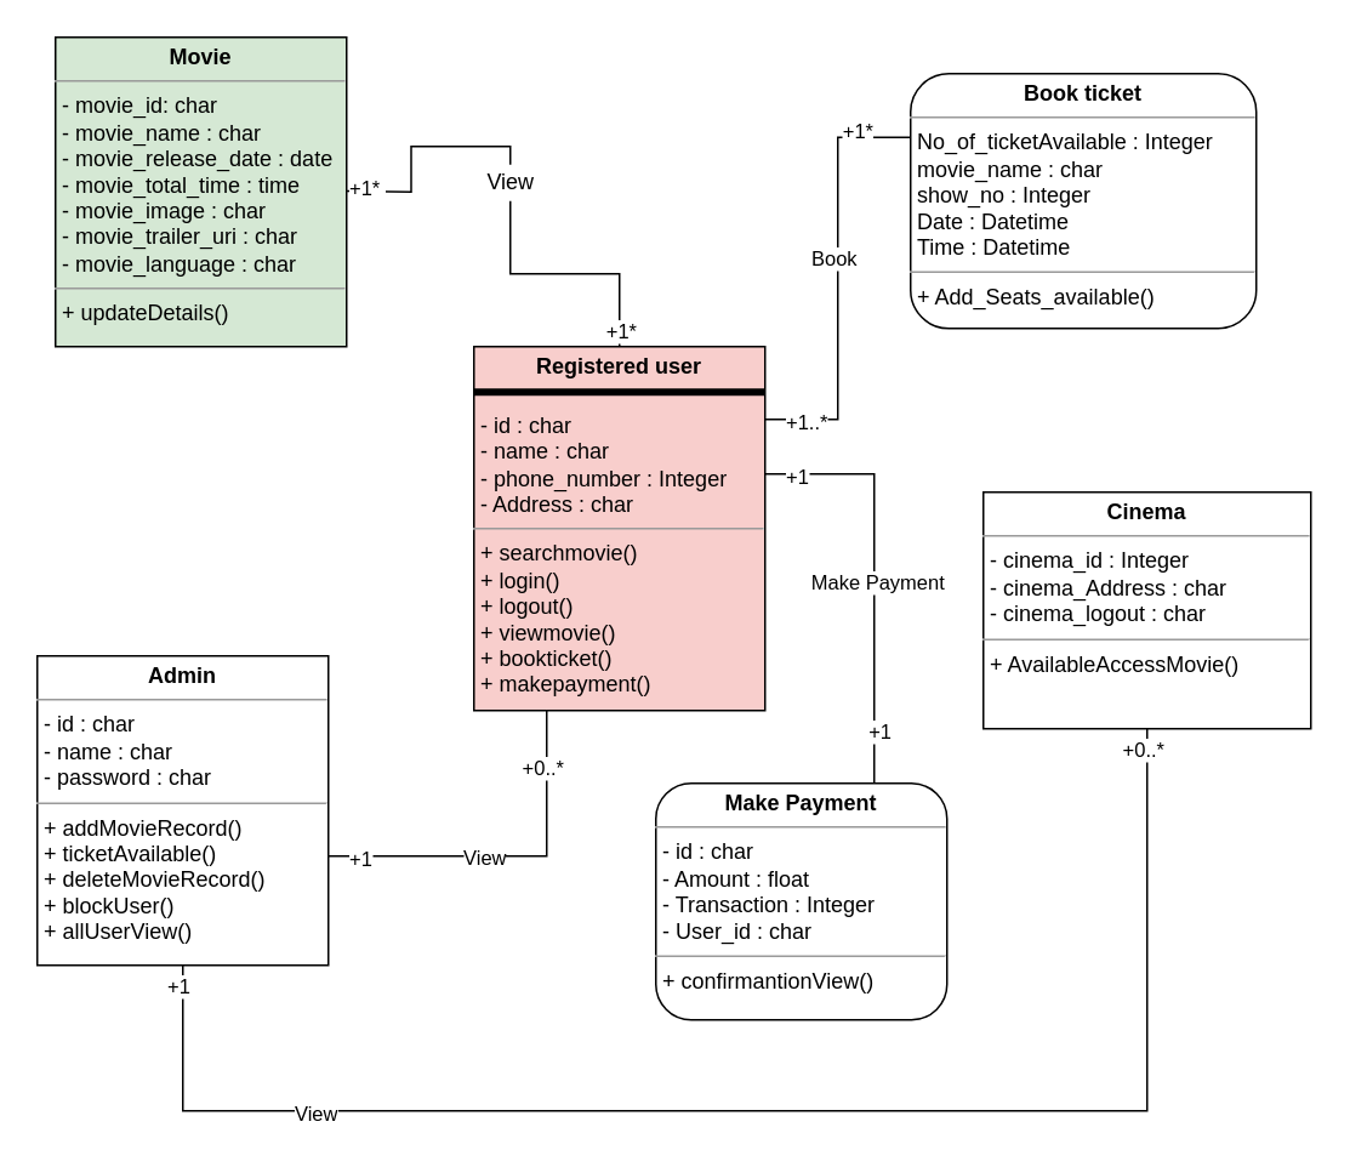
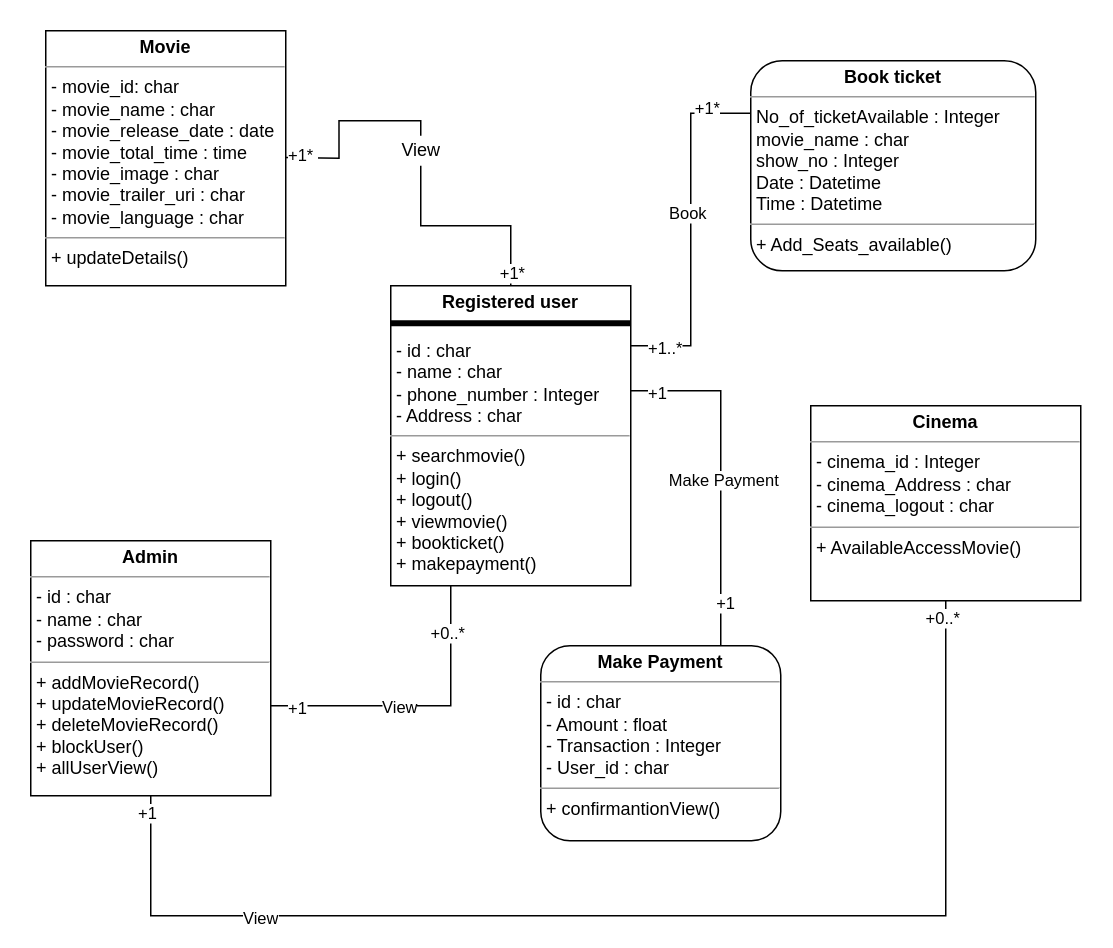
- <mxCell id="2" value="&lt;p style=&quot;margin: 0px ; margin-top: 4px ; text-align: center&quot;&gt;&lt;b&gt;Movie&lt;/b&gt;&lt;/p&gt;&lt;hr size=&quot;1&quot;&gt;&lt;p style=&quot;margin: 0px ; margin-left: 4px&quot;&gt;- movie_id: char&lt;/p&gt;&lt;p style=&quot;margin: 0px ; margin-left: 4px&quot;&gt;- movie_name : char&lt;/p&gt;&lt;p style=&quot;margin: 0px ; margin-left: 4px&quot;&gt;- movie_release_date : date&lt;/p&gt;&lt;p style=&quot;margin: 0px ; margin-left: 4px&quot;&gt;- movie_total_time : time&lt;/p&gt;&lt;p style=&quot;margin: 0px ; margin-left: 4px&quot;&gt;- movie_image : char&lt;/p&gt;&lt;p style=&quot;margin: 0px ; margin-left: 4px&quot;&gt;- movie_trailer_uri : char&lt;/p&gt;&lt;p style=&quot;margin: 0px ; margin-left: 4px&quot;&gt;- movie_language : char&lt;/p&gt;&lt;hr size=&quot;1&quot;&gt;&lt;p style=&quot;margin: 0px ; margin-left: 4px&quot;&gt;+ updateDetails()&lt;/p&gt;" style="verticalAlign=top;align=left;overflow=fill;fontSize=12;fontFamily=Helvetica;html=1;fillColor=#d5e8d4;" vertex="1" parent="1"><mxGeometry x="30" y="20" width="160" height="170" as="geometry" /></mxCell>
+ <mxCell id="2" value="&lt;p style=&quot;margin: 0px ; margin-top: 4px ; text-align: center&quot;&gt;&lt;b&gt;Movie&lt;/b&gt;&lt;/p&gt;&lt;hr size=&quot;1&quot;&gt;&lt;p style=&quot;margin: 0px ; margin-left: 4px&quot;&gt;- movie_id: char&lt;/p&gt;&lt;p style=&quot;margin: 0px ; margin-left: 4px&quot;&gt;- movie_name : char&lt;/p&gt;&lt;p style=&quot;margin: 0px ; margin-left: 4px&quot;&gt;- movie_release_date : date&lt;/p&gt;&lt;p style=&quot;margin: 0px ; margin-left: 4px&quot;&gt;- movie_total_time : time&lt;/p&gt;&lt;p style=&quot;margin: 0px ; margin-left: 4px&quot;&gt;- movie_image : char&lt;/p&gt;&lt;p style=&quot;margin: 0px ; margin-left: 4px&quot;&gt;- movie_trailer_uri : char&lt;/p&gt;&lt;p style=&quot;margin: 0px ; margin-left: 4px&quot;&gt;- movie_language : char&lt;/p&gt;&lt;hr size=&quot;1&quot;&gt;&lt;p style=&quot;margin: 0px ; margin-left: 4px&quot;&gt;+ updateDetails()&lt;/p&gt;" style="verticalAlign=top;align=left;overflow=fill;fontSize=12;fontFamily=Helvetica;html=1;" vertex="1" parent="1"><mxGeometry x="30" y="20" width="160" height="170" as="geometry" /></mxCell>
- <mxCell id="3" value="&lt;p style=&quot;margin: 0px ; margin-top: 4px ; text-align: center&quot;&gt;&lt;b&gt;Registered user&lt;/b&gt;&lt;/p&gt;&lt;p style=&quot;margin: 0px ; margin-top: 4px ; text-align: center&quot;&gt;&lt;b&gt;&lt;br&gt;&lt;/b&gt;&lt;/p&gt;&lt;p style=&quot;margin: 0px 0px 0px 4px&quot;&gt;- id : char&lt;/p&gt;&lt;p style=&quot;margin: 0px 0px 0px 4px&quot;&gt;- name : char&lt;/p&gt;&lt;p style=&quot;margin: 0px 0px 0px 4px&quot;&gt;- phone_number : Integer&lt;/p&gt;&lt;p style=&quot;margin: 0px 0px 0px 4px&quot;&gt;- Address : char&lt;/p&gt;&lt;hr size=&quot;1&quot;&gt;&lt;p style=&quot;margin: 0px ; margin-left: 4px&quot;&gt;+ searchmovie()&lt;/p&gt;&lt;p style=&quot;margin: 0px ; margin-left: 4px&quot;&gt;+ login()&lt;/p&gt;&lt;p style=&quot;margin: 0px ; margin-left: 4px&quot;&gt;+ logout()&lt;/p&gt;&lt;p style=&quot;margin: 0px ; margin-left: 4px&quot;&gt;+ viewmovie()&lt;/p&gt;&lt;p style=&quot;margin: 0px ; margin-left: 4px&quot;&gt;+ bookticket()&lt;/p&gt;&lt;p style=&quot;margin: 0px ; margin-left: 4px&quot;&gt;+ makepayment()&lt;/p&gt;" style="verticalAlign=top;align=left;overflow=fill;fontSize=12;fontFamily=Helvetica;html=1;fillColor=#f8cecc;" vertex="1" parent="1"><mxGeometry x="260" y="190" width="160" height="200" as="geometry" /></mxCell>
+ <mxCell id="3" value="&lt;p style=&quot;margin: 0px ; margin-top: 4px ; text-align: center&quot;&gt;&lt;b&gt;Registered user&lt;/b&gt;&lt;/p&gt;&lt;p style=&quot;margin: 0px ; margin-top: 4px ; text-align: center&quot;&gt;&lt;b&gt;&lt;br&gt;&lt;/b&gt;&lt;/p&gt;&lt;p style=&quot;margin: 0px 0px 0px 4px&quot;&gt;- id : char&lt;/p&gt;&lt;p style=&quot;margin: 0px 0px 0px 4px&quot;&gt;- name : char&lt;/p&gt;&lt;p style=&quot;margin: 0px 0px 0px 4px&quot;&gt;- phone_number : Integer&lt;/p&gt;&lt;p style=&quot;margin: 0px 0px 0px 4px&quot;&gt;- Address : char&lt;/p&gt;&lt;hr size=&quot;1&quot;&gt;&lt;p style=&quot;margin: 0px ; margin-left: 4px&quot;&gt;+ searchmovie()&lt;/p&gt;&lt;p style=&quot;margin: 0px ; margin-left: 4px&quot;&gt;+ login()&lt;/p&gt;&lt;p style=&quot;margin: 0px ; margin-left: 4px&quot;&gt;+ logout()&lt;/p&gt;&lt;p style=&quot;margin: 0px ; margin-left: 4px&quot;&gt;+ viewmovie()&lt;/p&gt;&lt;p style=&quot;margin: 0px ; margin-left: 4px&quot;&gt;+ bookticket()&lt;/p&gt;&lt;p style=&quot;margin: 0px ; margin-left: 4px&quot;&gt;+ makepayment()&lt;/p&gt;" style="verticalAlign=top;align=left;overflow=fill;fontSize=12;fontFamily=Helvetica;html=1;" vertex="1" parent="1"><mxGeometry x="260" y="190" width="160" height="200" as="geometry" /></mxCell>
- <mxCell id="4" value="&lt;p style=&quot;margin: 0px ; margin-top: 4px ; text-align: center&quot;&gt;&lt;b&gt;Admin&lt;/b&gt;&lt;/p&gt;&lt;hr size=&quot;1&quot;&gt;&lt;p style=&quot;margin: 0px ; margin-left: 4px&quot;&gt;- id : char&lt;/p&gt;&lt;p style=&quot;margin: 0px ; margin-left: 4px&quot;&gt;- name : char&lt;/p&gt;&lt;p style=&quot;margin: 0px ; margin-left: 4px&quot;&gt;- password : char&lt;/p&gt;&lt;hr size=&quot;1&quot;&gt;&lt;p style=&quot;margin: 0px ; margin-left: 4px&quot;&gt;+ addMovieRecord()&lt;/p&gt;&lt;p style=&quot;margin: 0px ; margin-left: 4px&quot;&gt;+ ticketAvailable()&lt;/p&gt;&lt;p style=&quot;margin: 0px ; margin-left: 4px&quot;&gt;+ deleteMovieRecord()&lt;/p&gt;&lt;p style=&quot;margin: 0px ; margin-left: 4px&quot;&gt;+ blockUser()&lt;/p&gt;&lt;p style=&quot;margin: 0px ; margin-left: 4px&quot;&gt;+ allUserView()&lt;/p&gt;" style="verticalAlign=top;align=left;overflow=fill;fontSize=12;fontFamily=Helvetica;html=1;" vertex="1" parent="1"><mxGeometry x="20" y="360" width="160" height="170" as="geometry" /></mxCell>
+ <mxCell id="4" value="&lt;p style=&quot;margin: 0px ; margin-top: 4px ; text-align: center&quot;&gt;&lt;b&gt;Admin&lt;/b&gt;&lt;/p&gt;&lt;hr size=&quot;1&quot;&gt;&lt;p style=&quot;margin: 0px ; margin-left: 4px&quot;&gt;- id : char&lt;/p&gt;&lt;p style=&quot;margin: 0px ; margin-left: 4px&quot;&gt;- name : char&lt;/p&gt;&lt;p style=&quot;margin: 0px ; margin-left: 4px&quot;&gt;- password : char&lt;/p&gt;&lt;hr size=&quot;1&quot;&gt;&lt;p style=&quot;margin: 0px ; margin-left: 4px&quot;&gt;+ addMovieRecord()&lt;/p&gt;&lt;p style=&quot;margin: 0px ; margin-left: 4px&quot;&gt;+ updateMovieRecord()&lt;/p&gt;&lt;p style=&quot;margin: 0px ; margin-left: 4px&quot;&gt;+ deleteMovieRecord()&lt;/p&gt;&lt;p style=&quot;margin: 0px ; margin-left: 4px&quot;&gt;+ blockUser()&lt;/p&gt;&lt;p style=&quot;margin: 0px ; margin-left: 4px&quot;&gt;+ allUserView()&lt;/p&gt;" style="verticalAlign=top;align=left;overflow=fill;fontSize=12;fontFamily=Helvetica;html=1;" vertex="1" parent="1"><mxGeometry x="20" y="360" width="160" height="170" as="geometry" /></mxCell>
